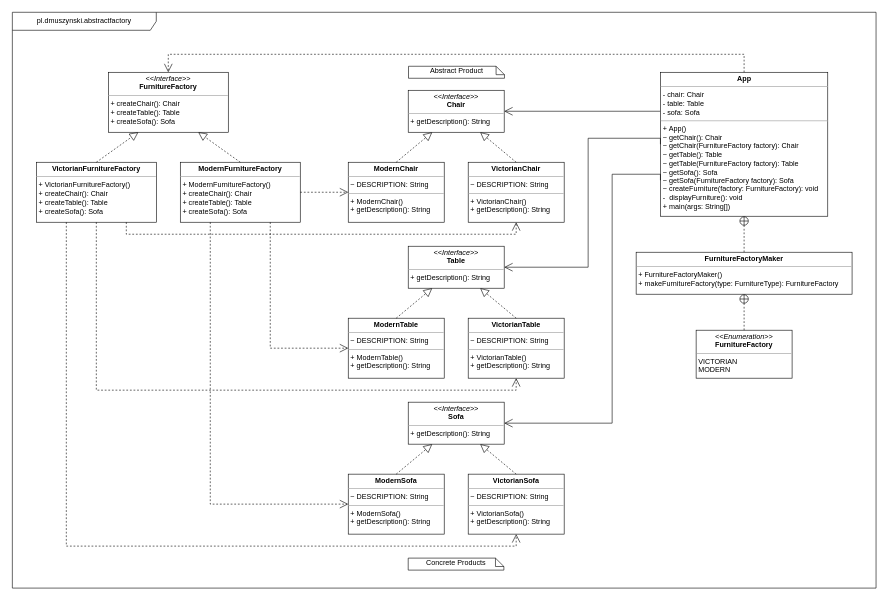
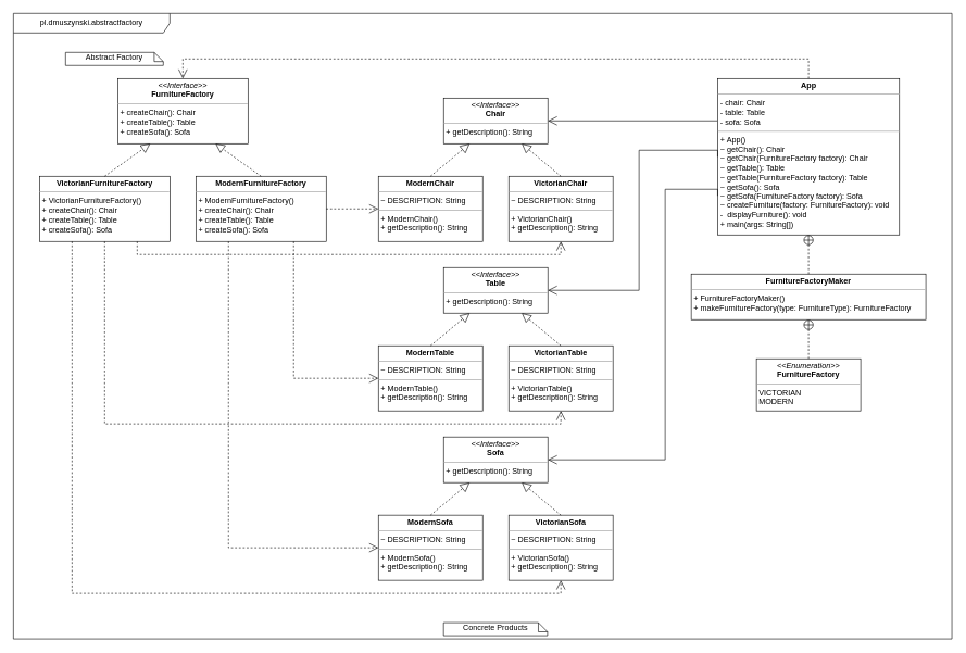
+ <mxCell id="38" value="&lt;div&gt;&lt;span&gt;Abstract Factory&lt;/span&gt;&lt;/div&gt;" style="shape=note;whiteSpace=wrap;html=1;size=14;verticalAlign=top;align=center;spacingTop=-6;" vertex="1" parent="1"><mxGeometry x="100" y="80" width="150" height="20" as="geometry" /></mxCell>
- <mxCell id="39" value="&lt;div&gt;&lt;span&gt;Abstract Product&lt;/span&gt;&lt;/div&gt;" style="shape=note;whiteSpace=wrap;html=1;size=14;verticalAlign=top;align=center;spacingTop=-6;" vertex="1" parent="1"><mxGeometry x="680.5" y="110" width="160" height="20" as="geometry" /></mxCell>
- <mxCell id="40" value="&lt;div&gt;&lt;span&gt;Concrete Products&lt;/span&gt;&lt;/div&gt;" style="shape=note;whiteSpace=wrap;html=1;size=14;verticalAlign=top;align=center;spacingTop=-6;" vertex="1" parent="1"><mxGeometry x="680" y="930" width="159.5" height="20" as="geometry" /></mxCell>
+ <mxCell id="40" value="&lt;div&gt;&lt;span&gt;Concrete Products&lt;/span&gt;&lt;/div&gt;" style="shape=note;whiteSpace=wrap;html=1;size=14;verticalAlign=top;align=center;spacingTop=-6;" vertex="1" parent="1"><mxGeometry x="680" y="955" width="159.5" height="20" as="geometry" /></mxCell>
